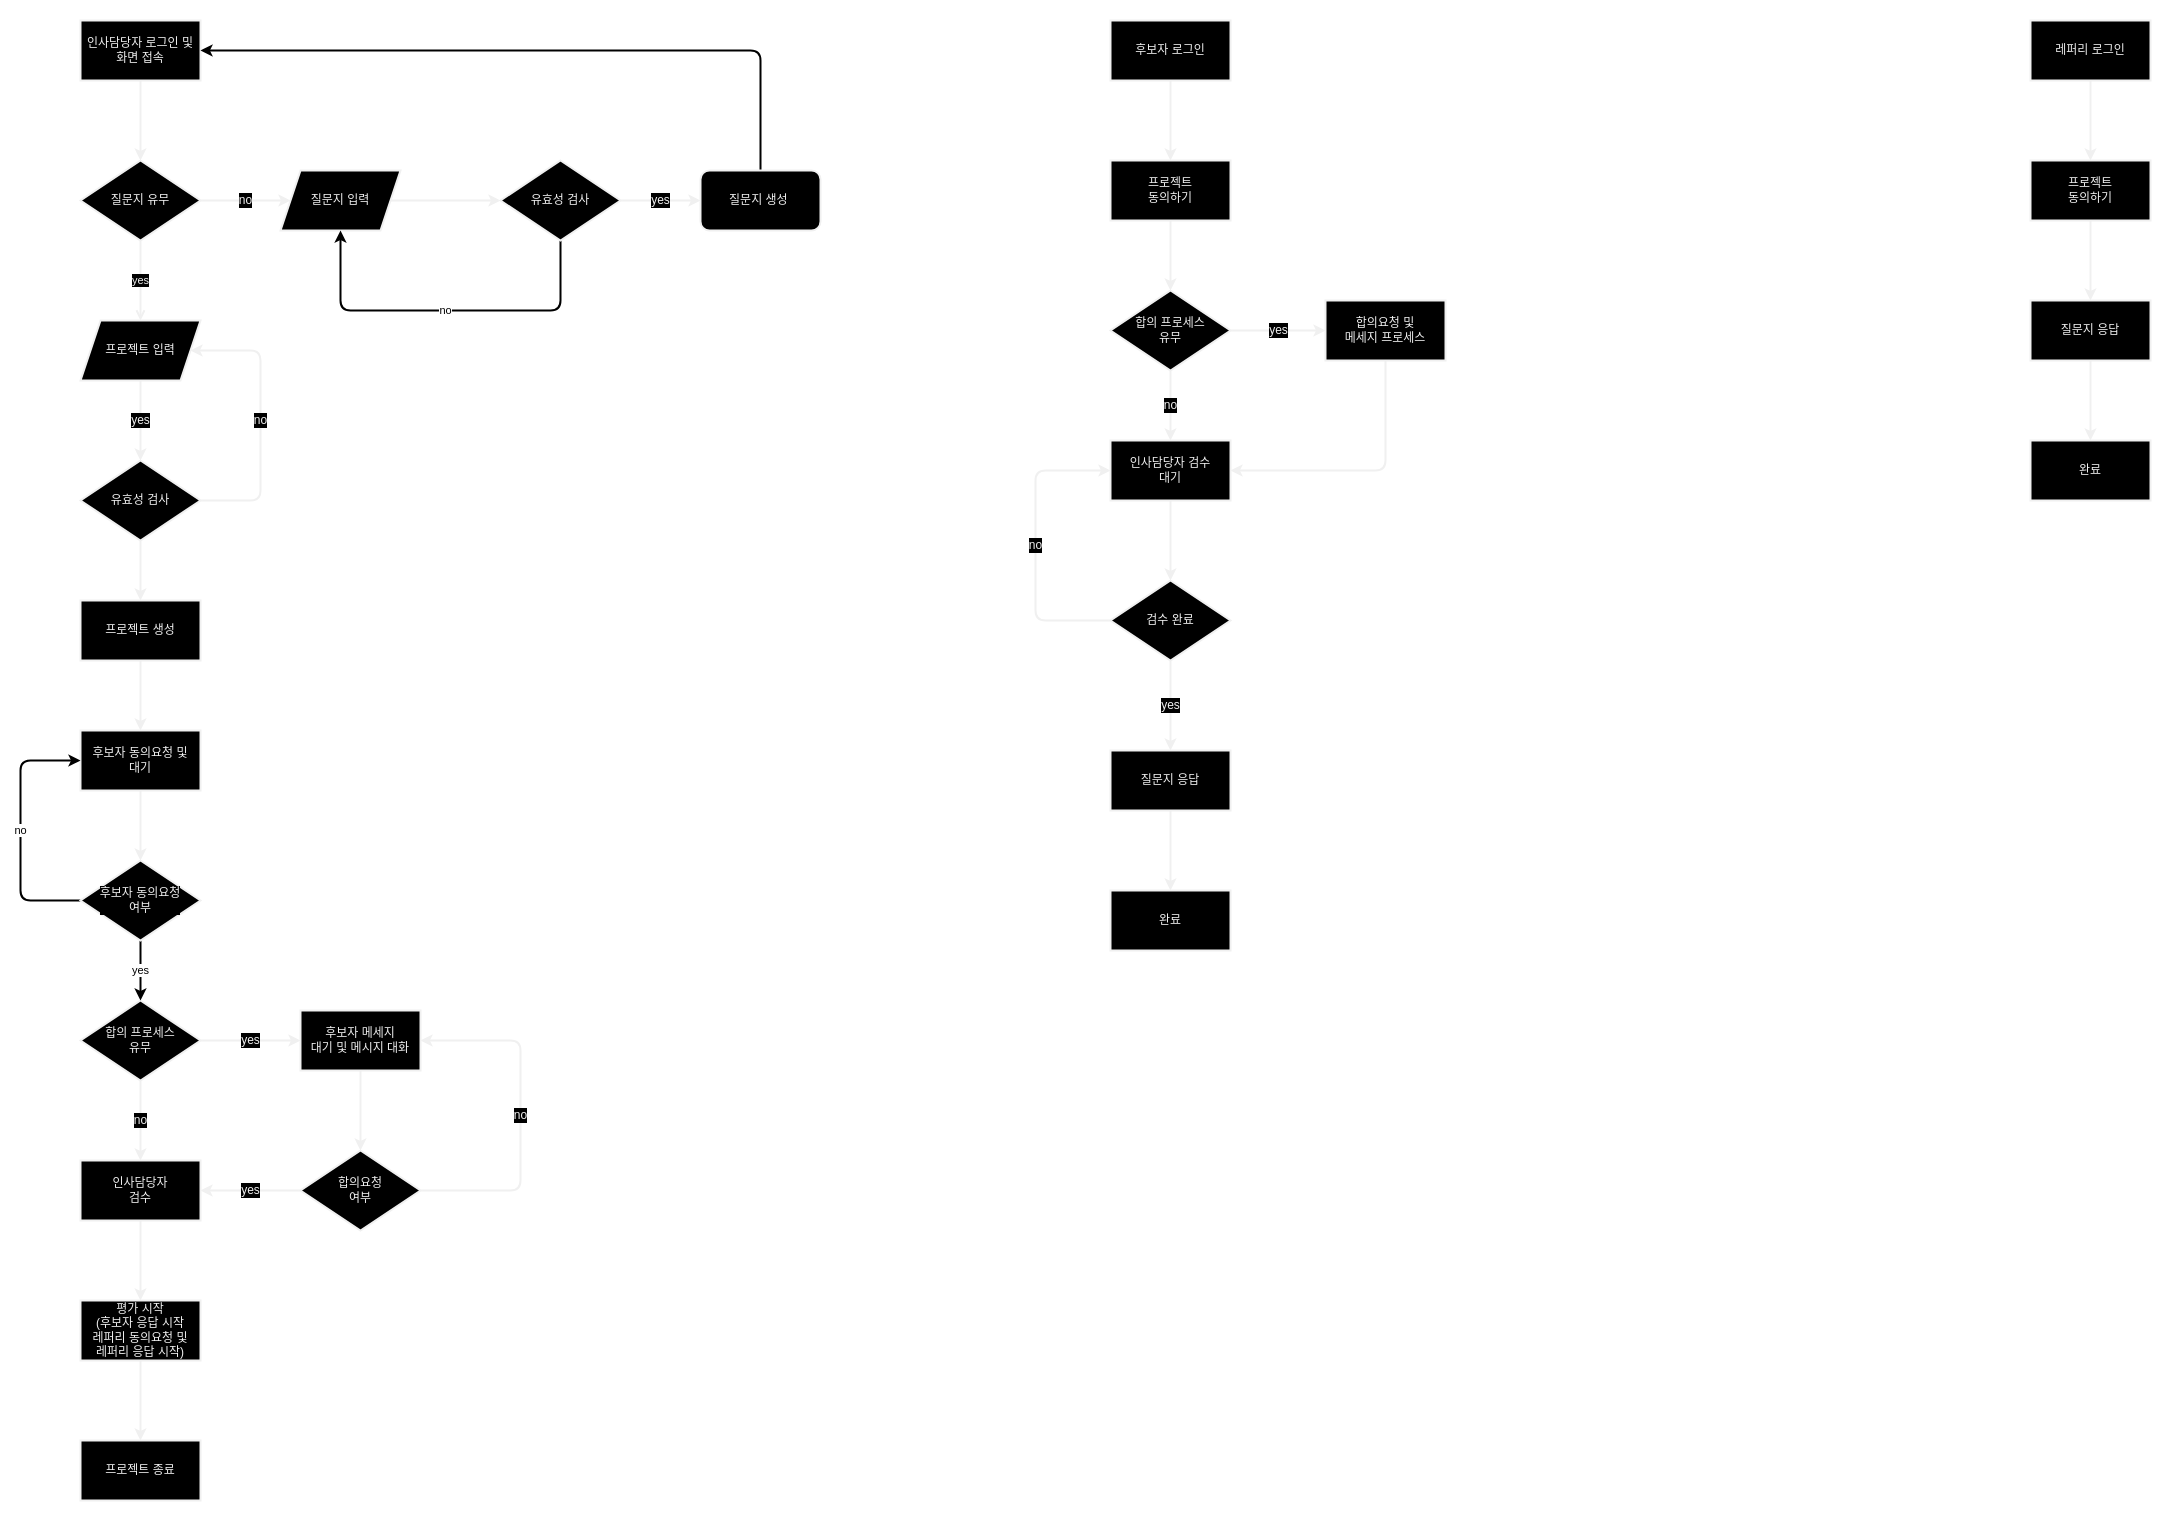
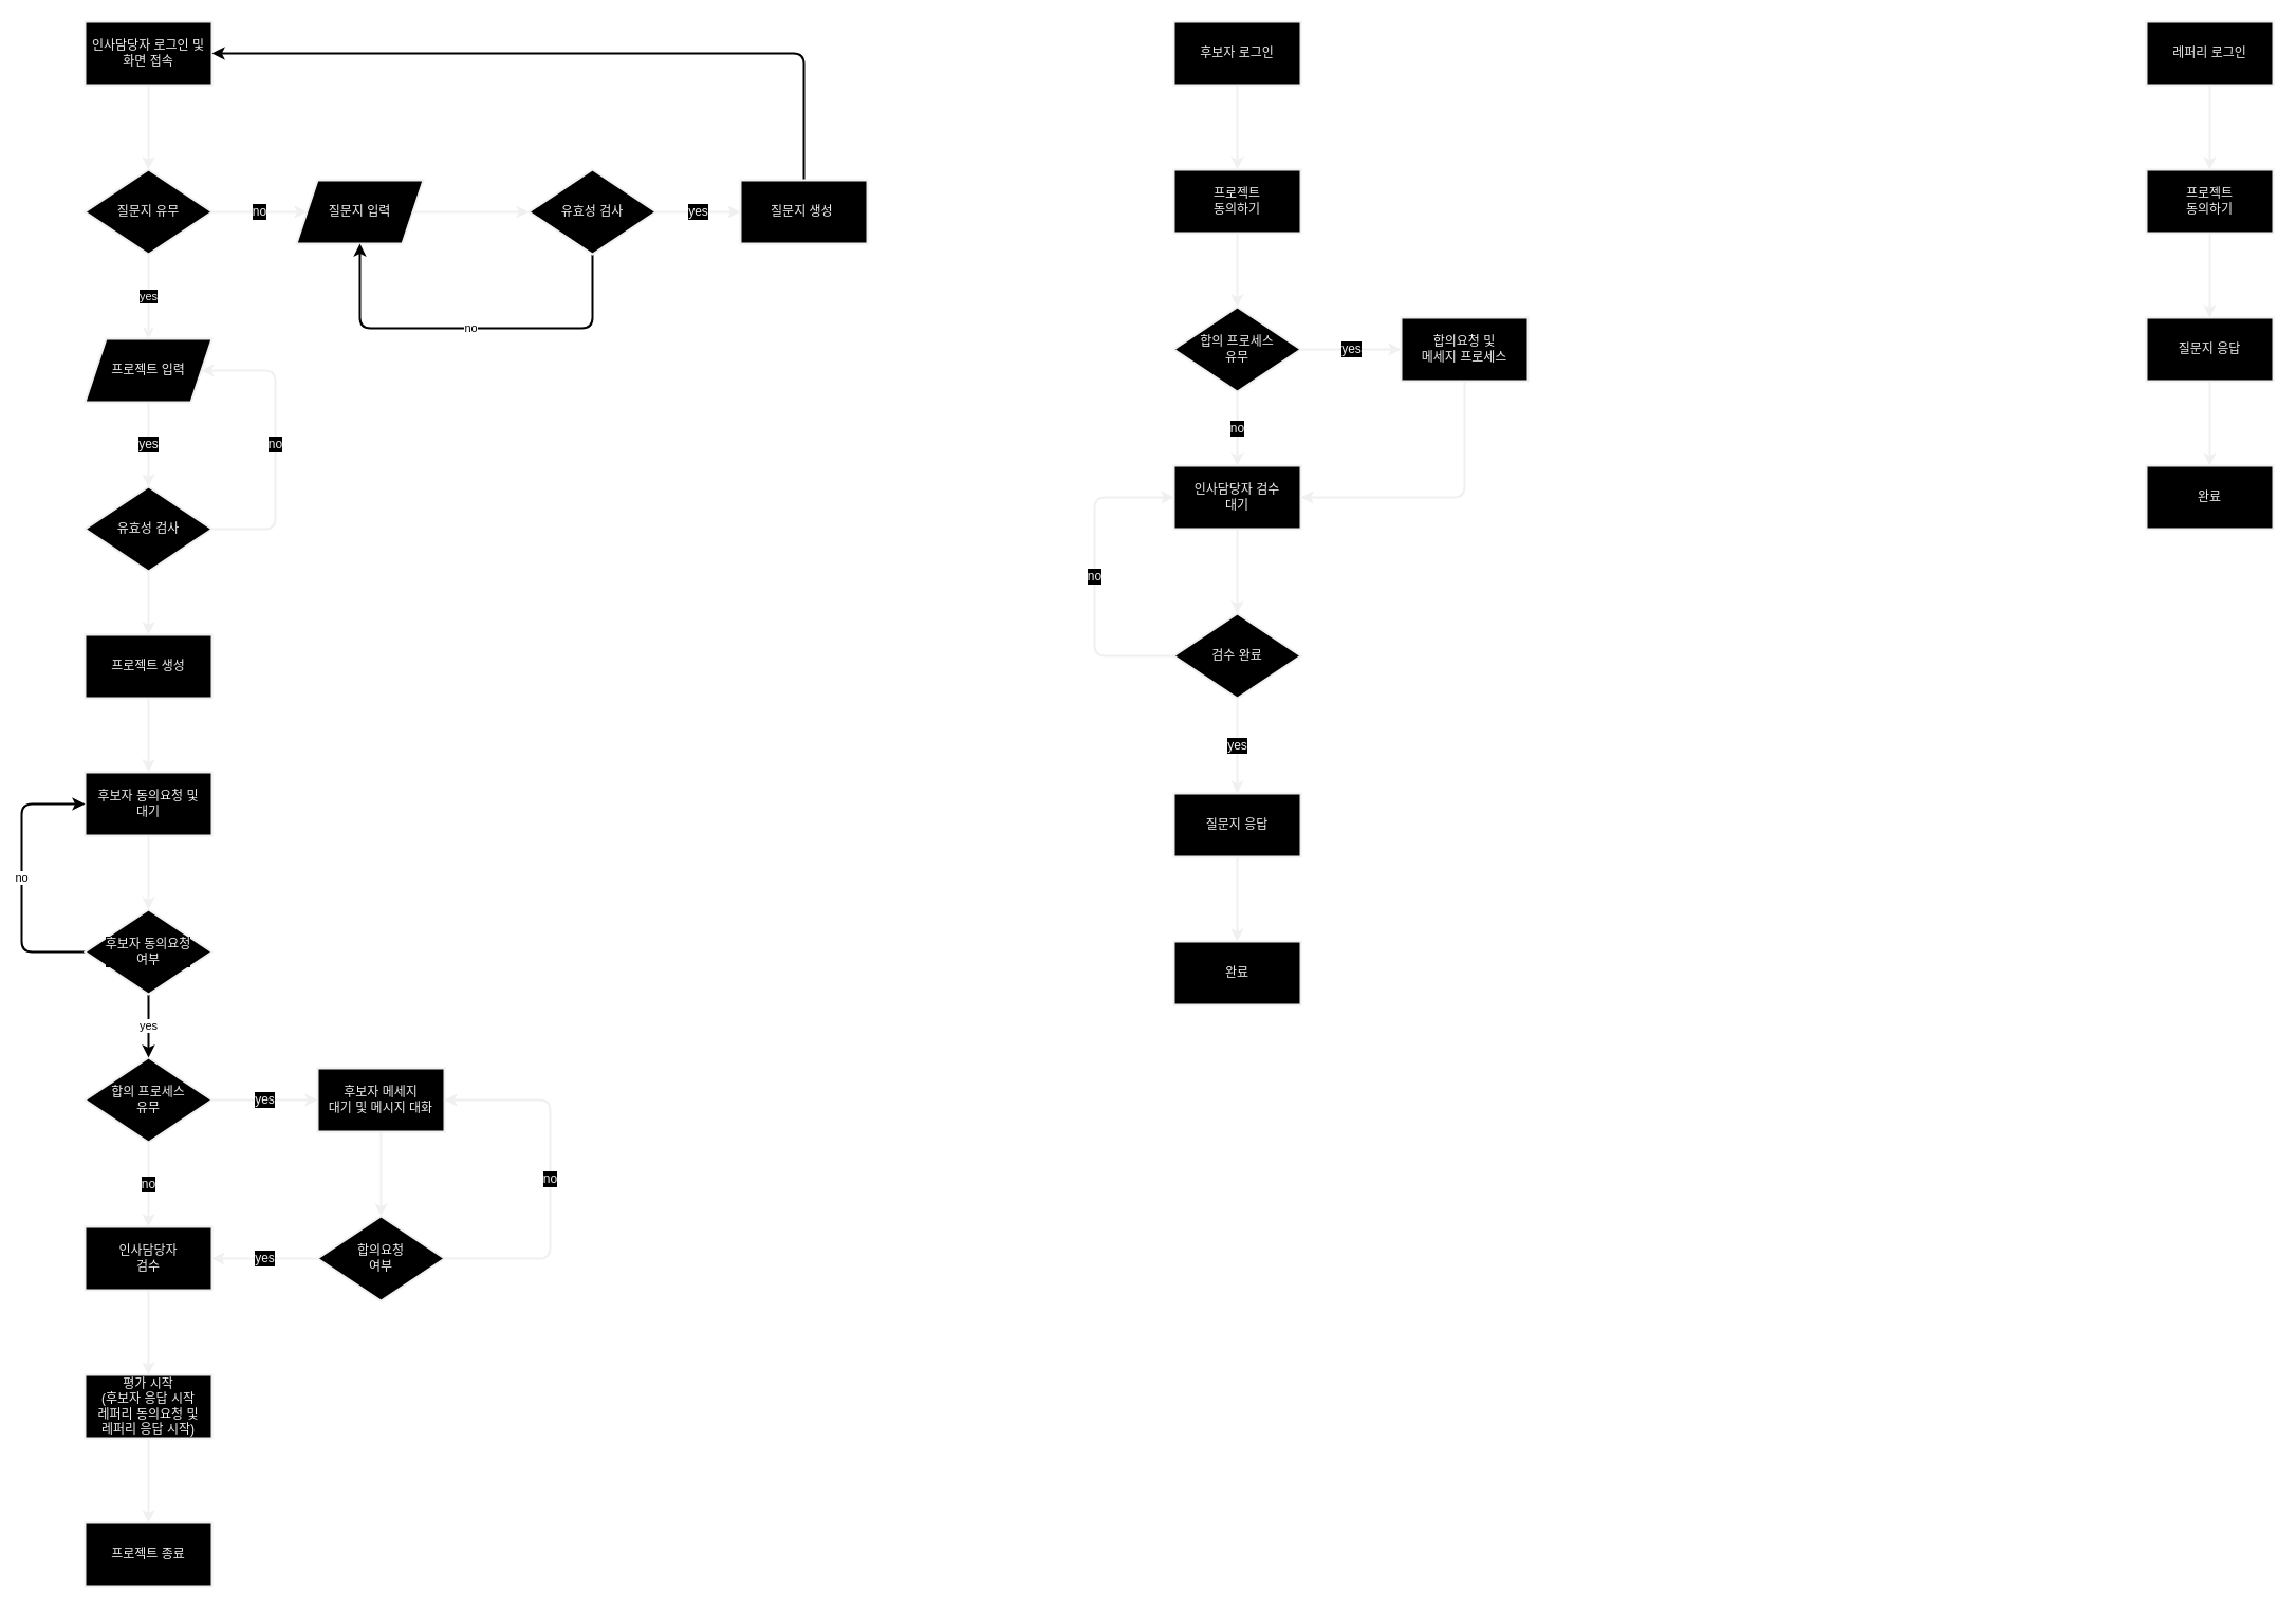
- <mxCell id="15" value="질문지 생성&amp;nbsp;" style="whiteSpace=wrap;html=1;shadow=0;strokeWidth=2;fillColor=#000000;labelBackgroundColor=#000000;labelBorderColor=none;fontStyle=0;strokeColor=#F0F0F0;fontColor=#F0F0F0;rounded=1;" parent="1" vertex="1"><mxGeometry x="700" y="170" width="120" height="60" as="geometry" /></mxCell>
+ <mxCell id="15" value="질문지 생성&amp;nbsp;" style="whiteSpace=wrap;html=1;rounded=0;shadow=0;strokeWidth=2;fillColor=#000000;labelBackgroundColor=#000000;labelBorderColor=none;fontStyle=0;strokeColor=#F0F0F0;fontColor=#F0F0F0;" parent="1" vertex="1"><mxGeometry x="700" y="170" width="120" height="60" as="geometry" /></mxCell>
